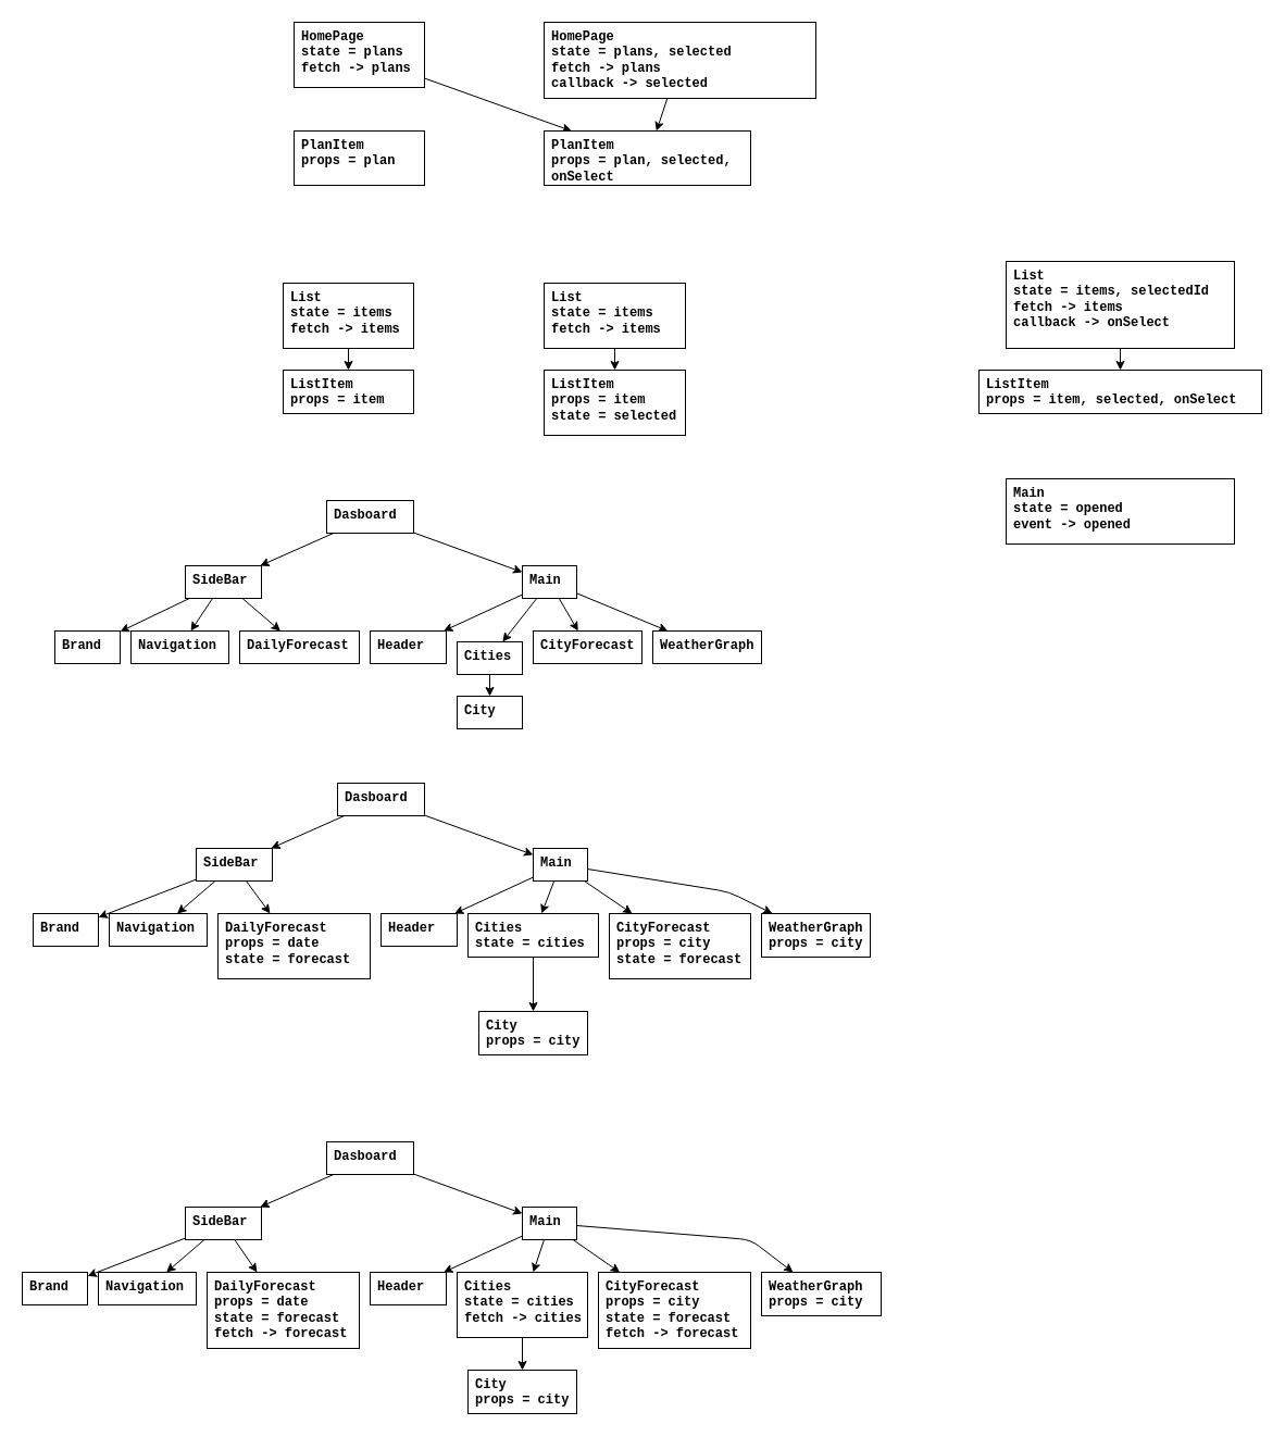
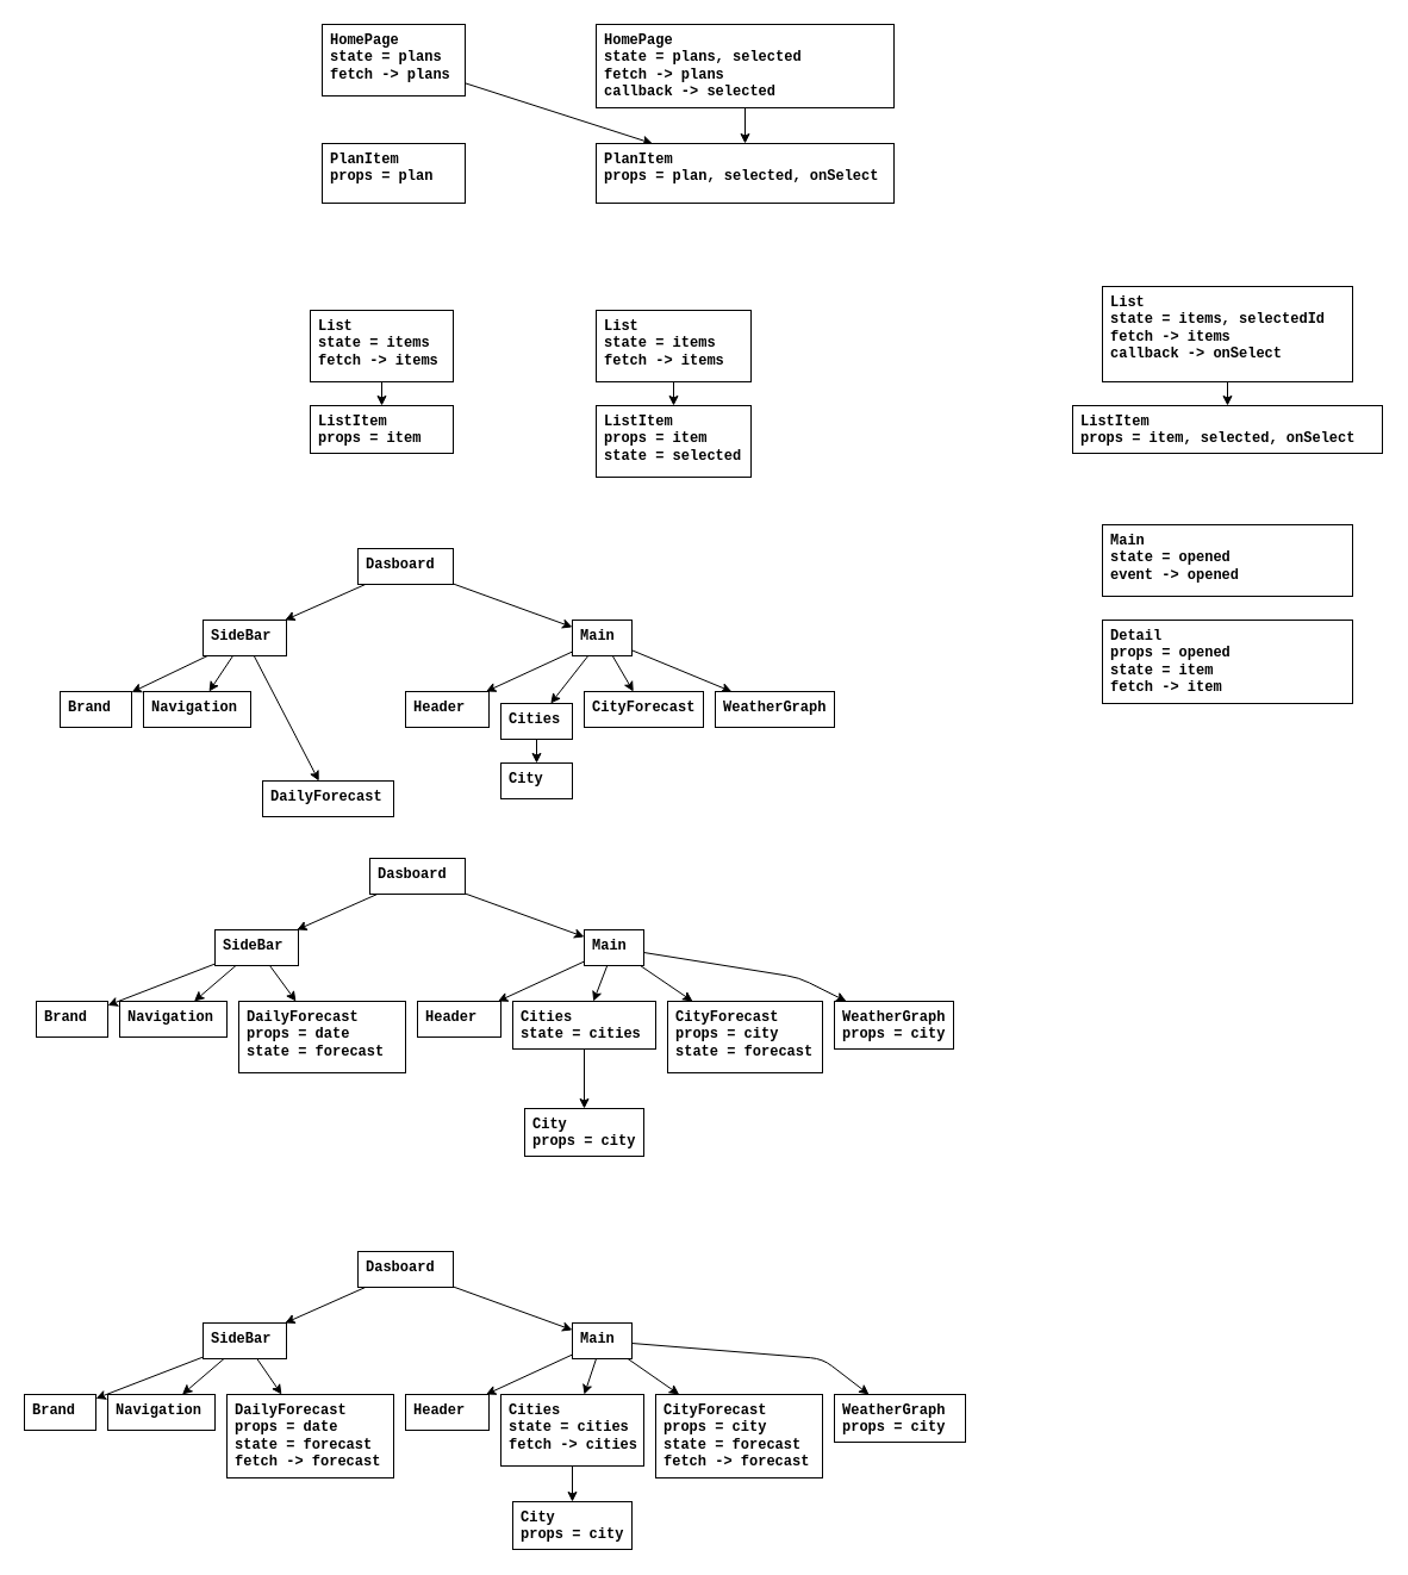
- <mxCell id="7" value="&lt;b&gt;PlanItem&lt;br&gt;props = plan, selected, onSelect&lt;br&gt;&lt;br&gt;&lt;/b&gt;" style="rounded=0;whiteSpace=wrap;html=1;fontFamily=Courier New;align=left;verticalAlign=top;spacingLeft=5;" parent="1" vertex="1"><mxGeometry x="500" y="120" width="190" height="50" as="geometry" /></mxCell>
+ <mxCell id="7" value="&lt;b&gt;PlanItem&lt;br&gt;props = plan, selected, onSelect&lt;br&gt;&lt;br&gt;&lt;/b&gt;" style="rounded=0;whiteSpace=wrap;html=1;fontFamily=Courier New;align=left;verticalAlign=top;spacingLeft=5;" parent="1" vertex="1"><mxGeometry x="500" y="120" width="250" height="50" as="geometry" /></mxCell>
+ <mxCell id="81" value="&lt;b&gt;Detail&lt;br&gt;props = opened&lt;br&gt;state = item&lt;br&gt;fetch -&amp;gt; item&lt;br&gt;&lt;br&gt;&lt;/b&gt;" style="rounded=0;whiteSpace=wrap;html=1;fontFamily=Courier New;align=left;verticalAlign=top;spacingLeft=5;" vertex="1" parent="1"><mxGeometry x="925" y="520" width="210" height="70" as="geometry" /></mxCell>
- <mxCell id="20" value="&lt;b&gt;DailyForecast&lt;br&gt;&lt;/b&gt;" style="rounded=0;whiteSpace=wrap;html=1;fontFamily=Courier New;align=left;verticalAlign=top;spacingLeft=5;" parent="1" vertex="1"><mxGeometry x="220" y="580" width="110" height="30" as="geometry" /></mxCell>
+ <mxCell id="20" value="&lt;b&gt;DailyForecast&lt;br&gt;&lt;/b&gt;" style="rounded=0;whiteSpace=wrap;html=1;fontFamily=Courier New;align=left;verticalAlign=top;spacingLeft=5;" parent="1" vertex="1"><mxGeometry x="220" y="655" width="110" height="30" as="geometry" /></mxCell>
